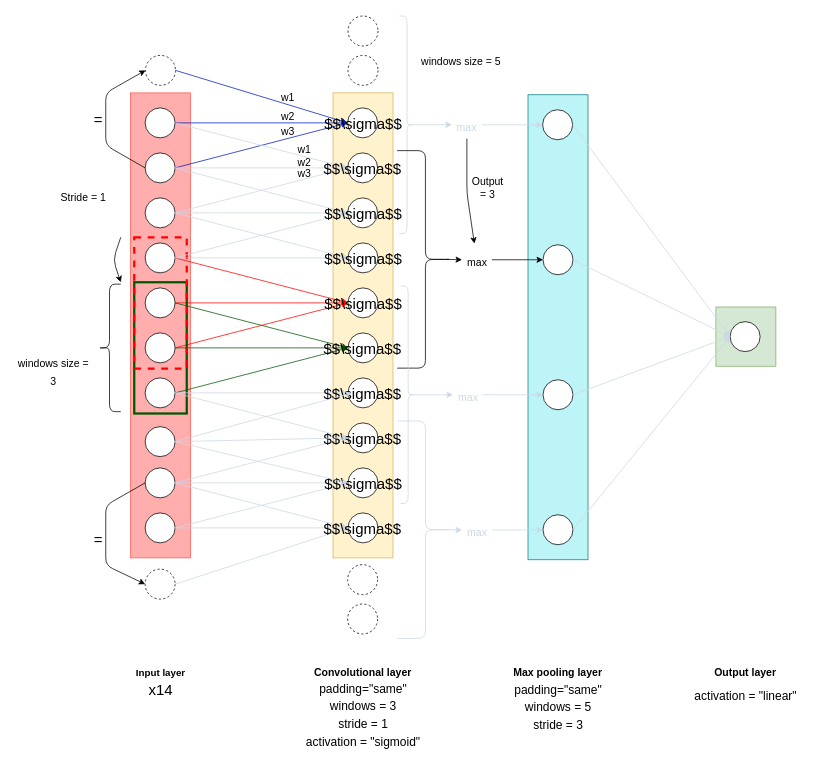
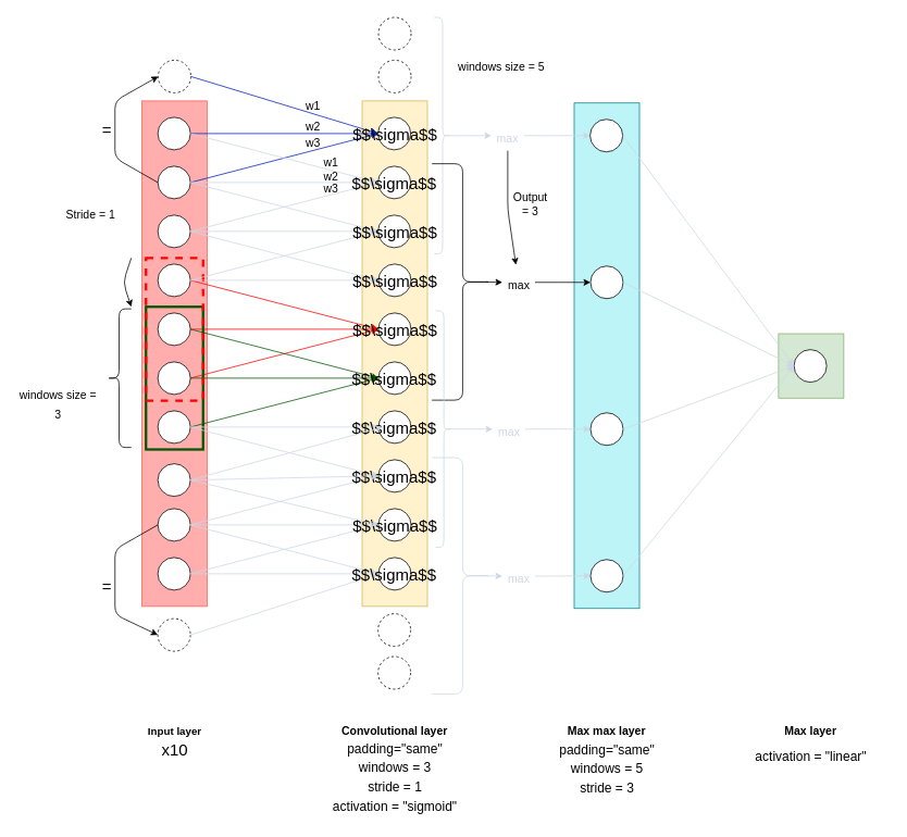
- <mxCell id="73" value="&lt;font style=&quot;font-size: 14px&quot;&gt;&lt;b&gt;Max pooling layer&lt;/b&gt;&lt;/font&gt;" style="text;html=1;strokeColor=none;fillColor=none;align=center;verticalAlign=middle;whiteSpace=wrap;rounded=0;fontSize=20;" parent="1" vertex="1"><mxGeometry x="662" y="878" width="163" height="30" as="geometry" /></mxCell>
+ <mxCell id="73" value="&lt;font style=&quot;font-size: 14px&quot;&gt;&lt;b&gt;Max max layer&lt;/b&gt;&lt;/font&gt;" style="text;html=1;strokeColor=none;fillColor=none;align=center;verticalAlign=middle;whiteSpace=wrap;rounded=0;fontSize=20;" parent="1" vertex="1"><mxGeometry x="662" y="878" width="163" height="30" as="geometry" /></mxCell>
- <mxCell id="114" value="&lt;font style=&quot;font-size: 14px&quot;&gt;&lt;b&gt;Output layer&lt;/b&gt;&lt;/font&gt;" style="text;html=1;strokeColor=none;fillColor=none;align=center;verticalAlign=middle;whiteSpace=wrap;rounded=0;fontSize=20;" parent="1" vertex="1"><mxGeometry x="912" y="878" width="163" height="30" as="geometry" /></mxCell>
+ <mxCell id="114" value="&lt;font style=&quot;font-size: 14px&quot;&gt;&lt;b&gt;Max layer&lt;/b&gt;&lt;/font&gt;" style="text;html=1;strokeColor=none;fillColor=none;align=center;verticalAlign=middle;whiteSpace=wrap;rounded=0;fontSize=20;" parent="1" vertex="1"><mxGeometry x="912" y="878" width="163" height="30" as="geometry" /></mxCell>
- <mxCell id="14" value="x14" style="text;html=1;strokeColor=none;fillColor=none;align=center;verticalAlign=middle;whiteSpace=wrap;rounded=0;fontSize=20;" parent="1" vertex="1"><mxGeometry x="163.5" y="908" width="100" height="20" as="geometry" /></mxCell>
+ <mxCell id="14" value="x10" style="text;html=1;strokeColor=none;fillColor=none;align=center;verticalAlign=middle;whiteSpace=wrap;rounded=0;fontSize=20;" parent="1" vertex="1"><mxGeometry x="163.5" y="908" width="100" height="20" as="geometry" /></mxCell>
